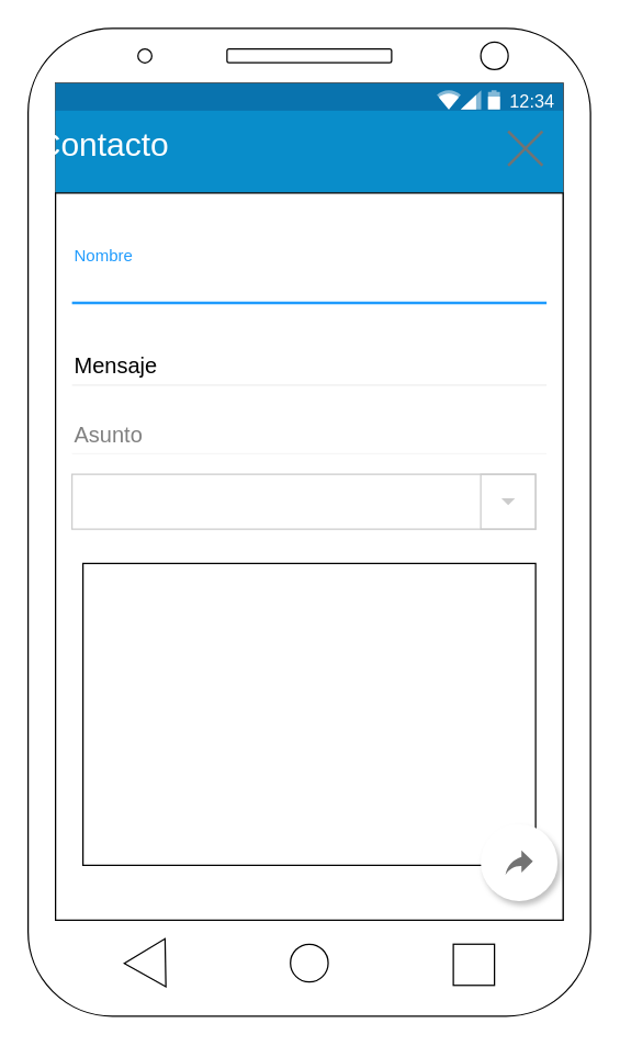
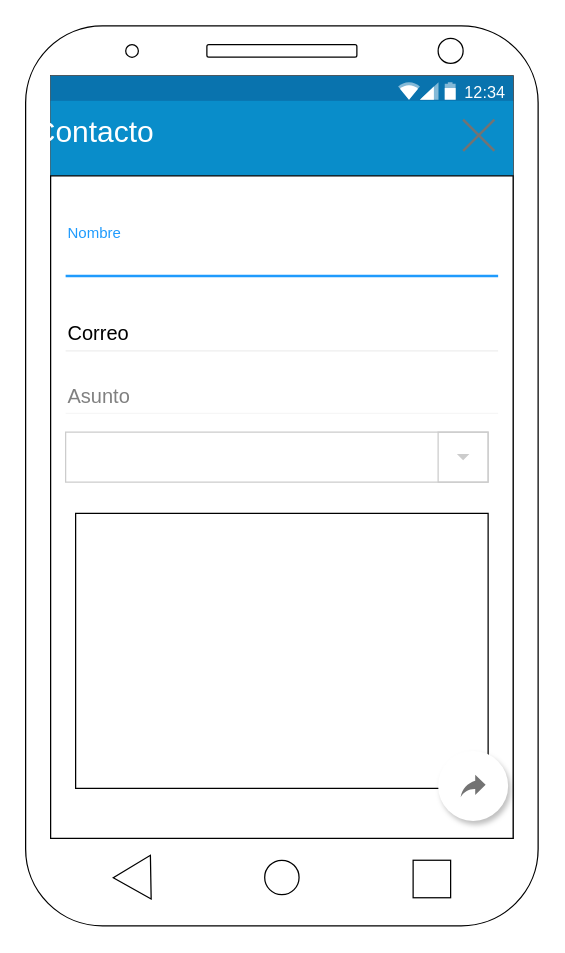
- <mxCell id="20" value="Mensaje" style="text;fontSize=16;verticalAlign=middle;strokeColor=none;fillColor=none;" vertex="1" parent="1"><mxGeometry x="52" y="250" width="346" height="30" as="geometry" /></mxCell>
+ <mxCell id="20" value="Correo" style="text;fontSize=16;verticalAlign=middle;strokeColor=none;fillColor=none;" vertex="1" parent="1"><mxGeometry x="52" y="250" width="346" height="30" as="geometry" /></mxCell>
